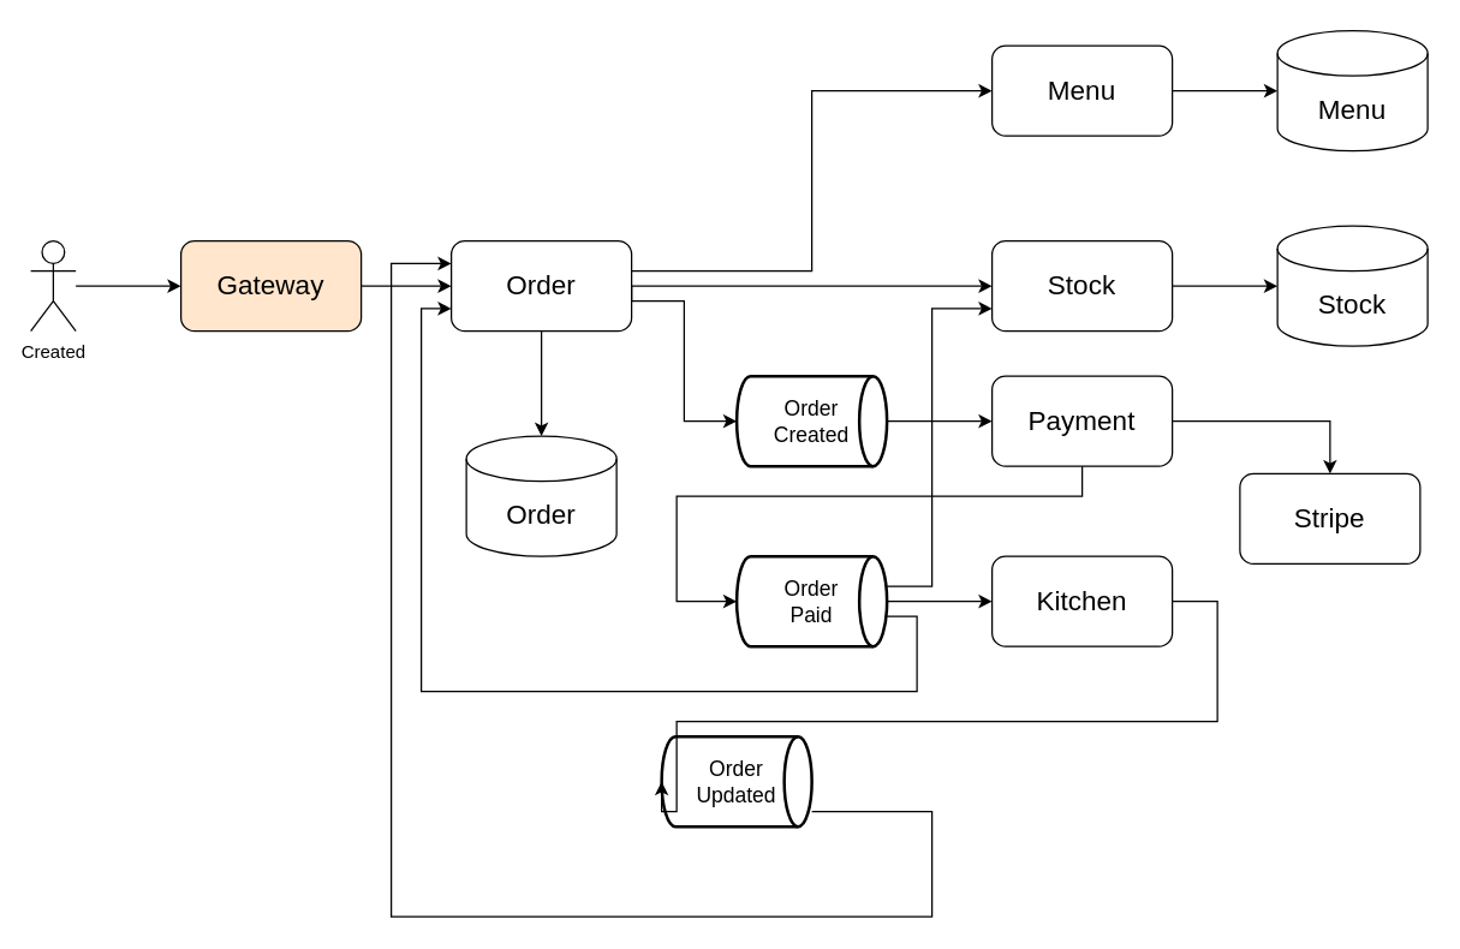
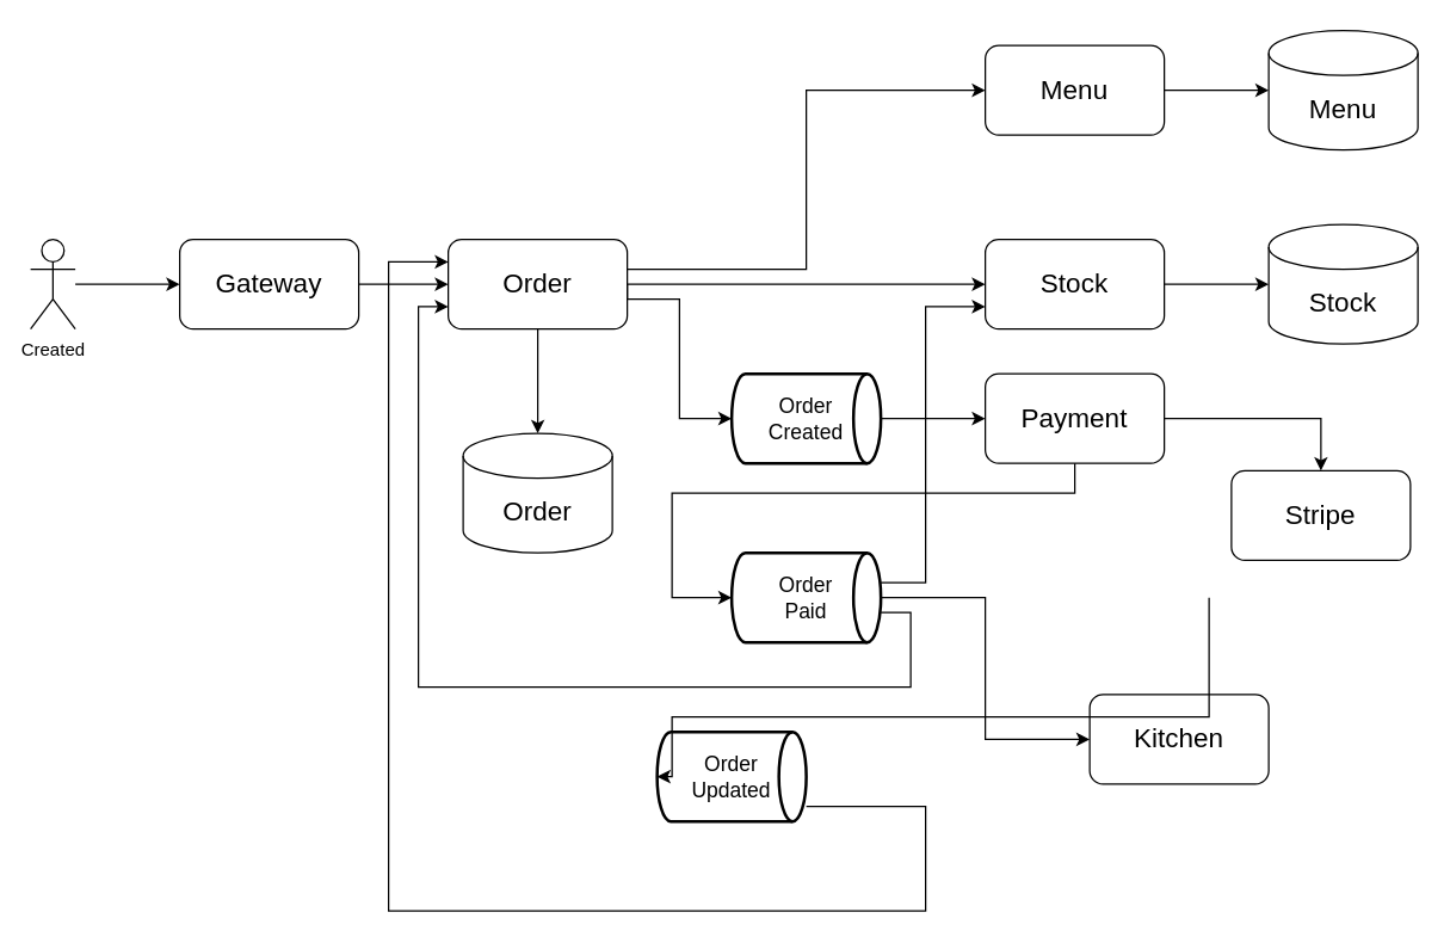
- <mxCell id="5" value="&lt;font style=&quot;font-size: 18px;&quot;&gt;Gateway&lt;/font&gt;" style="rounded=1;whiteSpace=wrap;html=1;fillColor=#ffe6cc;" vertex="1" parent="1"><mxGeometry x="120" y="160" width="120" height="60" as="geometry" /></mxCell>
+ <mxCell id="5" value="&lt;font style=&quot;font-size: 18px;&quot;&gt;Gateway&lt;/font&gt;" style="rounded=1;whiteSpace=wrap;html=1;" vertex="1" parent="1"><mxGeometry x="120" y="160" width="120" height="60" as="geometry" /></mxCell>
- <mxCell id="30" value="&lt;font style=&quot;font-size: 18px;&quot;&gt;Kitchen&lt;/font&gt;" style="rounded=1;whiteSpace=wrap;html=1;" vertex="1" parent="1"><mxGeometry x="660" y="370" width="120" height="60" as="geometry" /></mxCell>
+ <mxCell id="30" value="&lt;font style=&quot;font-size: 18px;&quot;&gt;Kitchen&lt;/font&gt;" style="rounded=1;whiteSpace=wrap;html=1;" vertex="1" parent="1"><mxGeometry x="730" y="465" width="120" height="60" as="geometry" /></mxCell>
